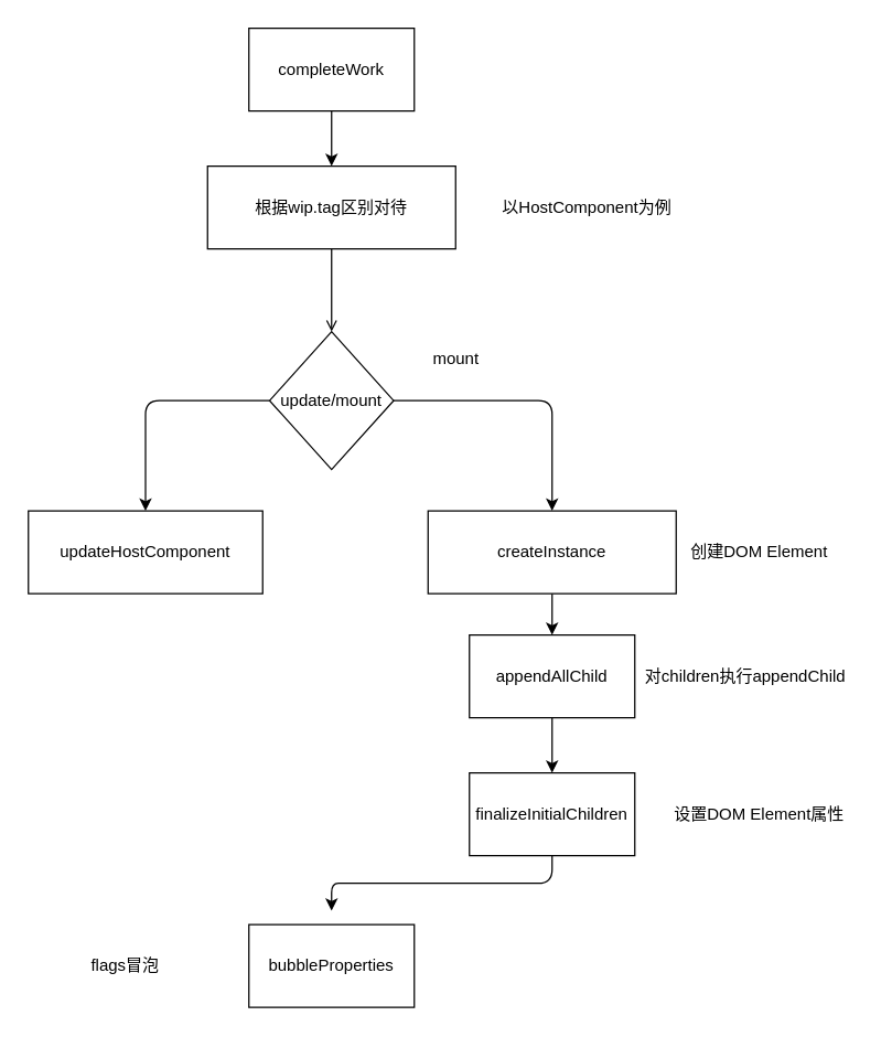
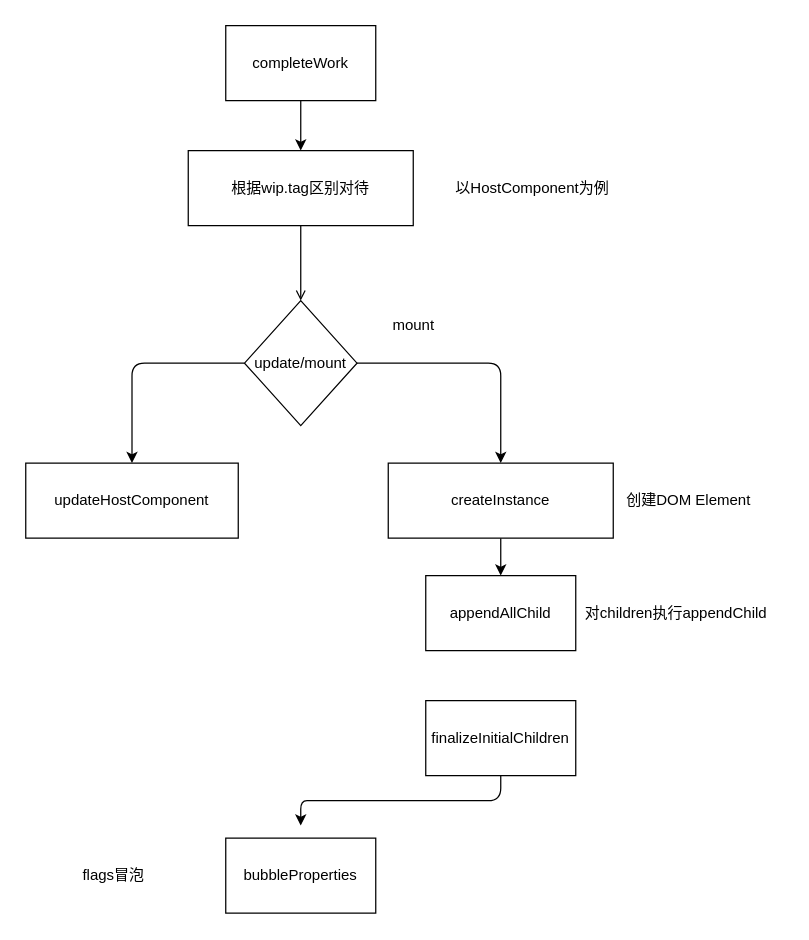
- <mxCell id="14" value="" style="edgeStyle=none;html=1;" parent="1" source="15" target="17" edge="1"><mxGeometry relative="1" as="geometry" /></mxCell>
- <mxCell id="20" value="设置DOM Element属性" style="text;html=1;align=center;verticalAlign=middle;resizable=0;points=[];autosize=1;strokeColor=none;fillColor=none;" parent="1" vertex="1"><mxGeometry x="475" y="575" width="150" height="30" as="geometry" /></mxCell>
